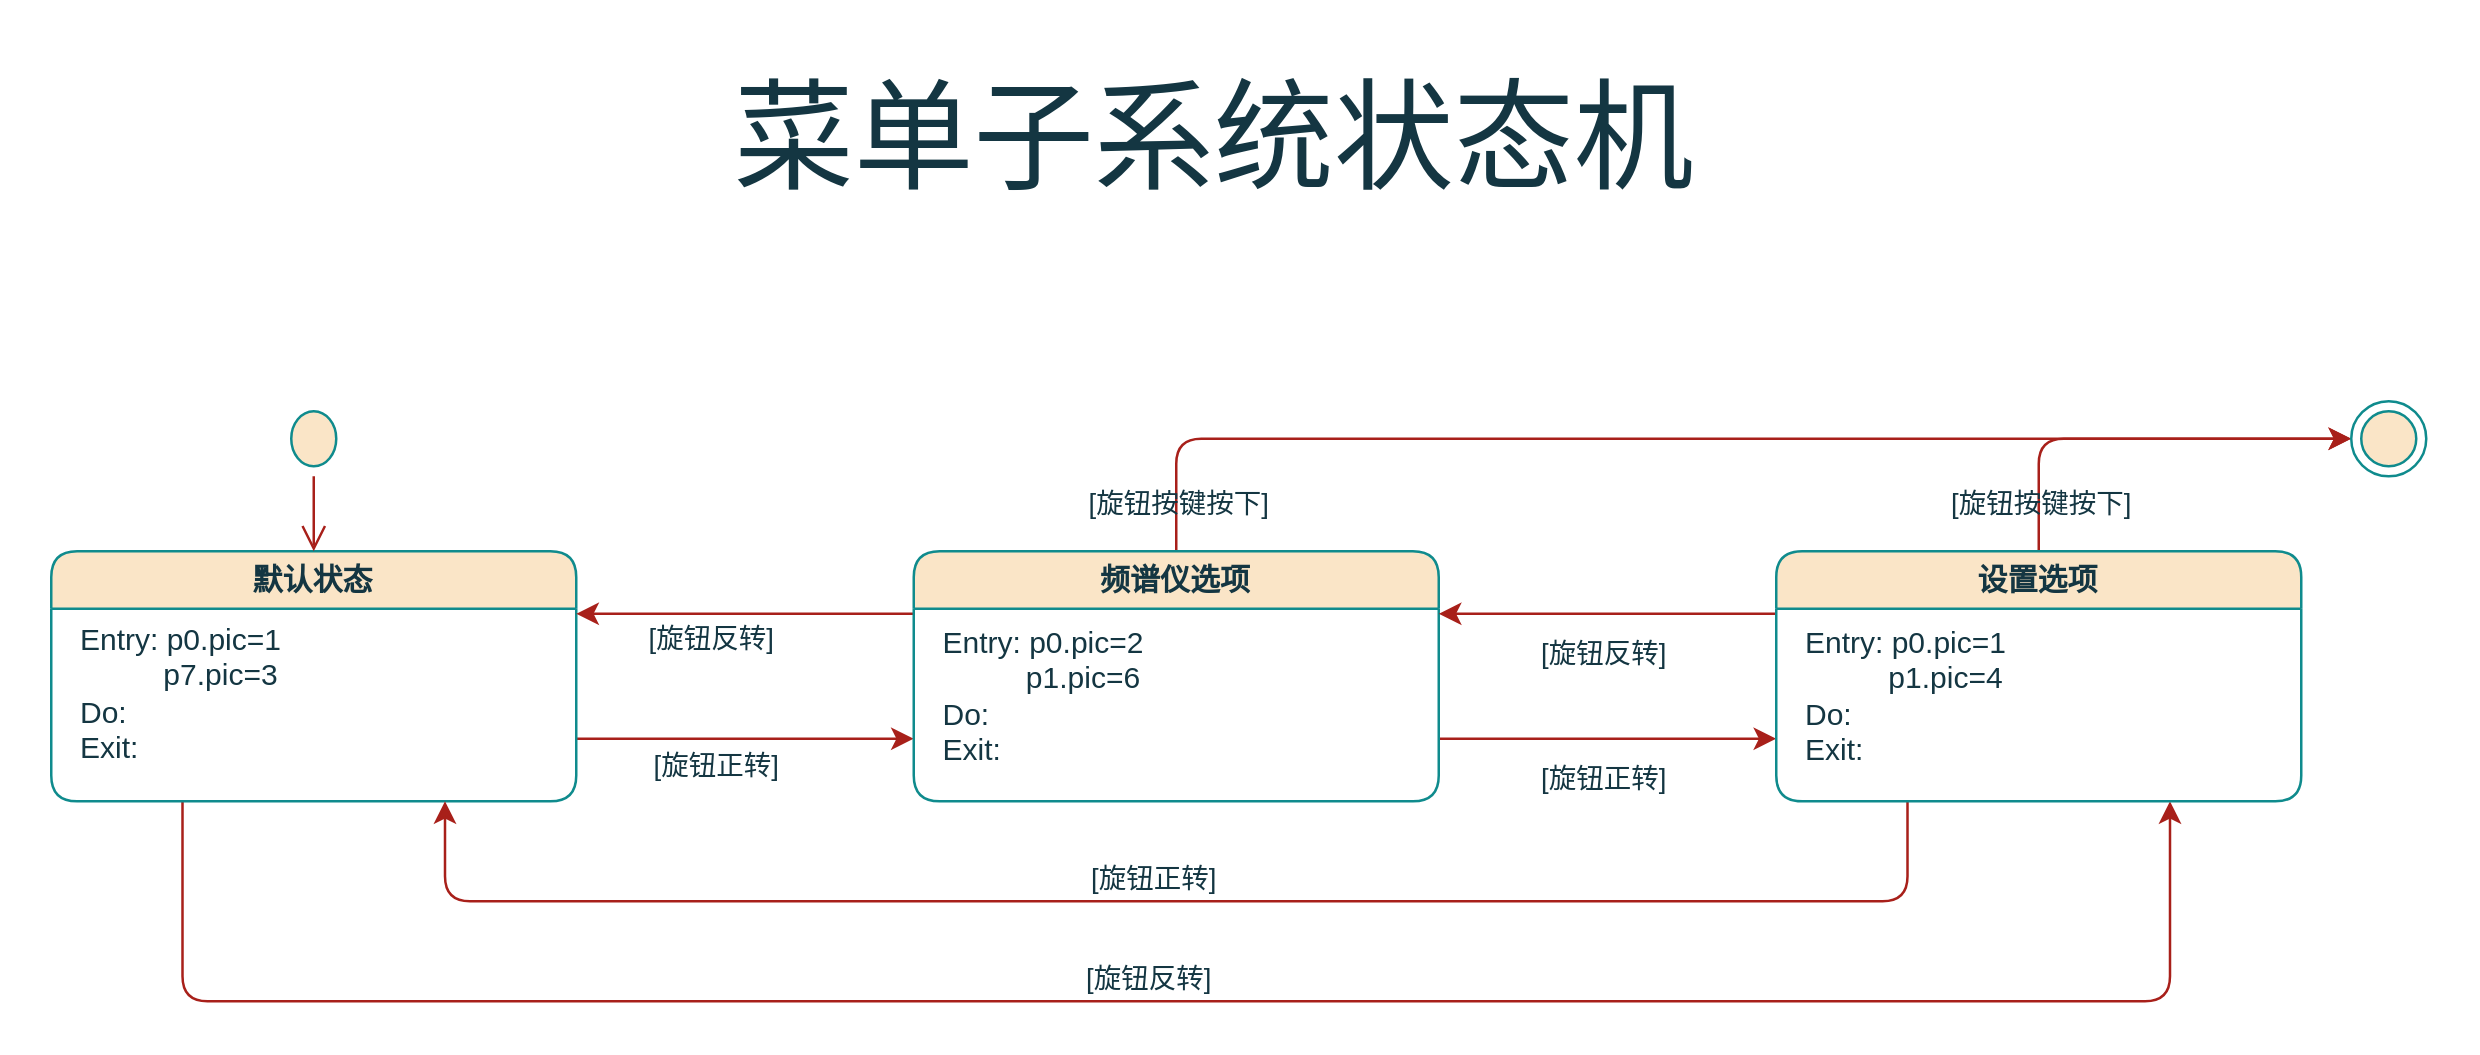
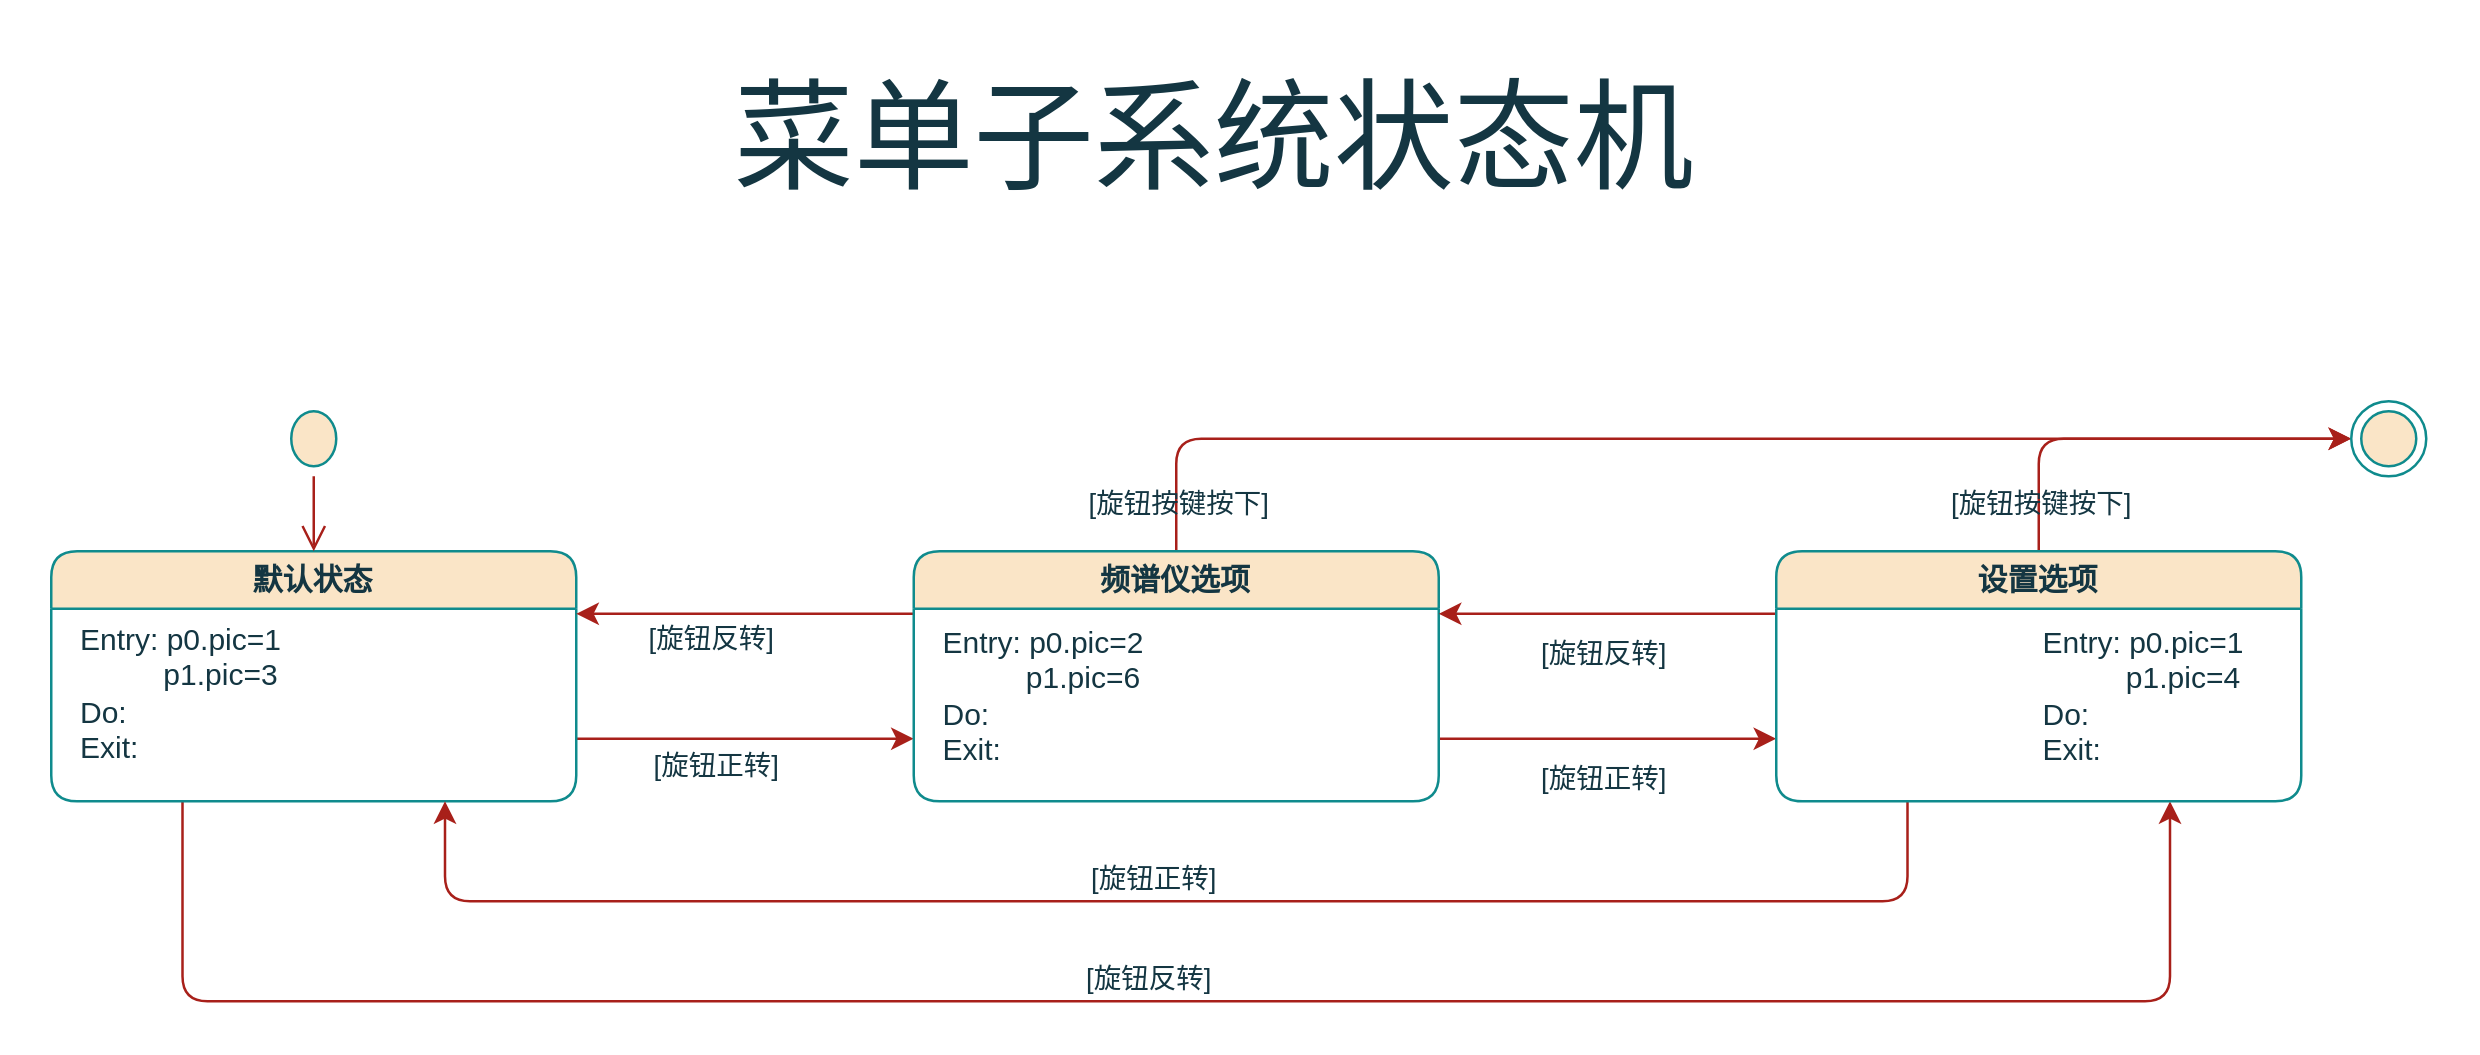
- <mxCell id="9" value="&lt;div align=&quot;left&quot;&gt;Entry: p0.pic=1&lt;/div&gt;&lt;div align=&quot;left&quot;&gt;&amp;nbsp;&amp;nbsp;&amp;nbsp;&amp;nbsp;&amp;nbsp;&amp;nbsp;&amp;nbsp;&amp;nbsp;&amp;nbsp; p7.pic=3&lt;br&gt;&lt;/div&gt;&lt;div align=&quot;left&quot;&gt;Do:&amp;nbsp;&amp;nbsp;&amp;nbsp;&amp;nbsp; &lt;br&gt;&lt;/div&gt;&lt;div align=&quot;left&quot;&gt;Exit:&lt;br&gt;&lt;/div&gt;" style="text;html=1;align=left;verticalAlign=middle;resizable=0;points=[];autosize=1;strokeColor=none;fillColor=none;labelBackgroundColor=none;rounded=1;fontColor=#143642;" vertex="1" parent="8"><mxGeometry x="10" y="22" width="100" height="70" as="geometry" /></mxCell>
+ <mxCell id="9" value="&lt;div align=&quot;left&quot;&gt;Entry: p0.pic=1&lt;/div&gt;&lt;div align=&quot;left&quot;&gt;&amp;nbsp;&amp;nbsp;&amp;nbsp;&amp;nbsp;&amp;nbsp;&amp;nbsp;&amp;nbsp;&amp;nbsp;&amp;nbsp; p1.pic=3&lt;br&gt;&lt;/div&gt;&lt;div align=&quot;left&quot;&gt;Do:&amp;nbsp;&amp;nbsp;&amp;nbsp;&amp;nbsp; &lt;br&gt;&lt;/div&gt;&lt;div align=&quot;left&quot;&gt;Exit:&lt;br&gt;&lt;/div&gt;" style="text;html=1;align=left;verticalAlign=middle;resizable=0;points=[];autosize=1;strokeColor=none;fillColor=none;labelBackgroundColor=none;rounded=1;fontColor=#143642;" vertex="1" parent="8"><mxGeometry x="10" y="22" width="100" height="70" as="geometry" /></mxCell>
- <mxCell id="27" value="&lt;div align=&quot;left&quot;&gt;Entry: p0.pic=1&lt;/div&gt;&lt;div align=&quot;left&quot;&gt;&amp;nbsp;&amp;nbsp;&amp;nbsp;&amp;nbsp;&amp;nbsp;&amp;nbsp;&amp;nbsp;&amp;nbsp;&amp;nbsp; p1.pic=4&lt;br&gt;&lt;/div&gt;&lt;div align=&quot;left&quot;&gt;Do:&amp;nbsp;&amp;nbsp;&amp;nbsp;&amp;nbsp; &lt;br&gt;&lt;/div&gt;&lt;div align=&quot;left&quot;&gt;Exit:&lt;br&gt;&lt;/div&gt;" style="text;html=1;align=left;verticalAlign=middle;resizable=0;points=[];autosize=1;strokeColor=none;fillColor=none;labelBackgroundColor=none;rounded=1;fontColor=#143642;" vertex="1" parent="26"><mxGeometry x="10" y="23" width="100" height="70" as="geometry" /></mxCell>
+ <mxCell id="27" value="&lt;div align=&quot;left&quot;&gt;Entry: p0.pic=1&lt;/div&gt;&lt;div align=&quot;left&quot;&gt;&amp;nbsp;&amp;nbsp;&amp;nbsp;&amp;nbsp;&amp;nbsp;&amp;nbsp;&amp;nbsp;&amp;nbsp;&amp;nbsp; p1.pic=4&lt;br&gt;&lt;/div&gt;&lt;div align=&quot;left&quot;&gt;Do:&amp;nbsp;&amp;nbsp;&amp;nbsp;&amp;nbsp; &lt;br&gt;&lt;/div&gt;&lt;div align=&quot;left&quot;&gt;Exit:&lt;br&gt;&lt;/div&gt;" style="text;html=1;align=left;verticalAlign=middle;resizable=0;points=[];autosize=1;strokeColor=none;fillColor=none;labelBackgroundColor=none;rounded=1;fontColor=#143642;" vertex="1" parent="26"><mxGeometry x="105" y="23" width="100" height="70" as="geometry" /></mxCell>
